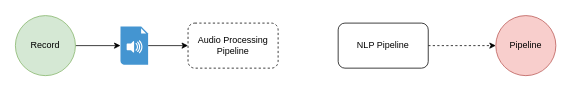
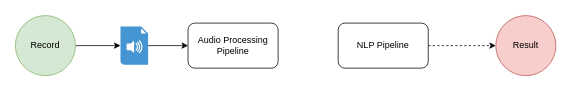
- <mxCell id="6" value="Audio Processing Pipeline" style="rounded=1;whiteSpace=wrap;html=1;dashed=1;" vertex="1" parent="1"><mxGeometry x="250" y="30" width="120" height="60" as="geometry" /></mxCell>
+ <mxCell id="6" value="Audio Processing Pipeline" style="rounded=1;whiteSpace=wrap;html=1;" vertex="1" parent="1"><mxGeometry x="250" y="30" width="120" height="60" as="geometry" /></mxCell>
- <mxCell id="9" value="Pipeline" style="ellipse;whiteSpace=wrap;html=1;aspect=fixed;fillColor=#f8cecc;strokeColor=#b85450;" vertex="1" parent="1"><mxGeometry x="660" y="20" width="80" height="80" as="geometry" /></mxCell>
+ <mxCell id="9" value="Result" style="ellipse;whiteSpace=wrap;html=1;aspect=fixed;fillColor=#f8cecc;strokeColor=#b85450;" vertex="1" parent="1"><mxGeometry x="660" y="20" width="80" height="80" as="geometry" /></mxCell>
